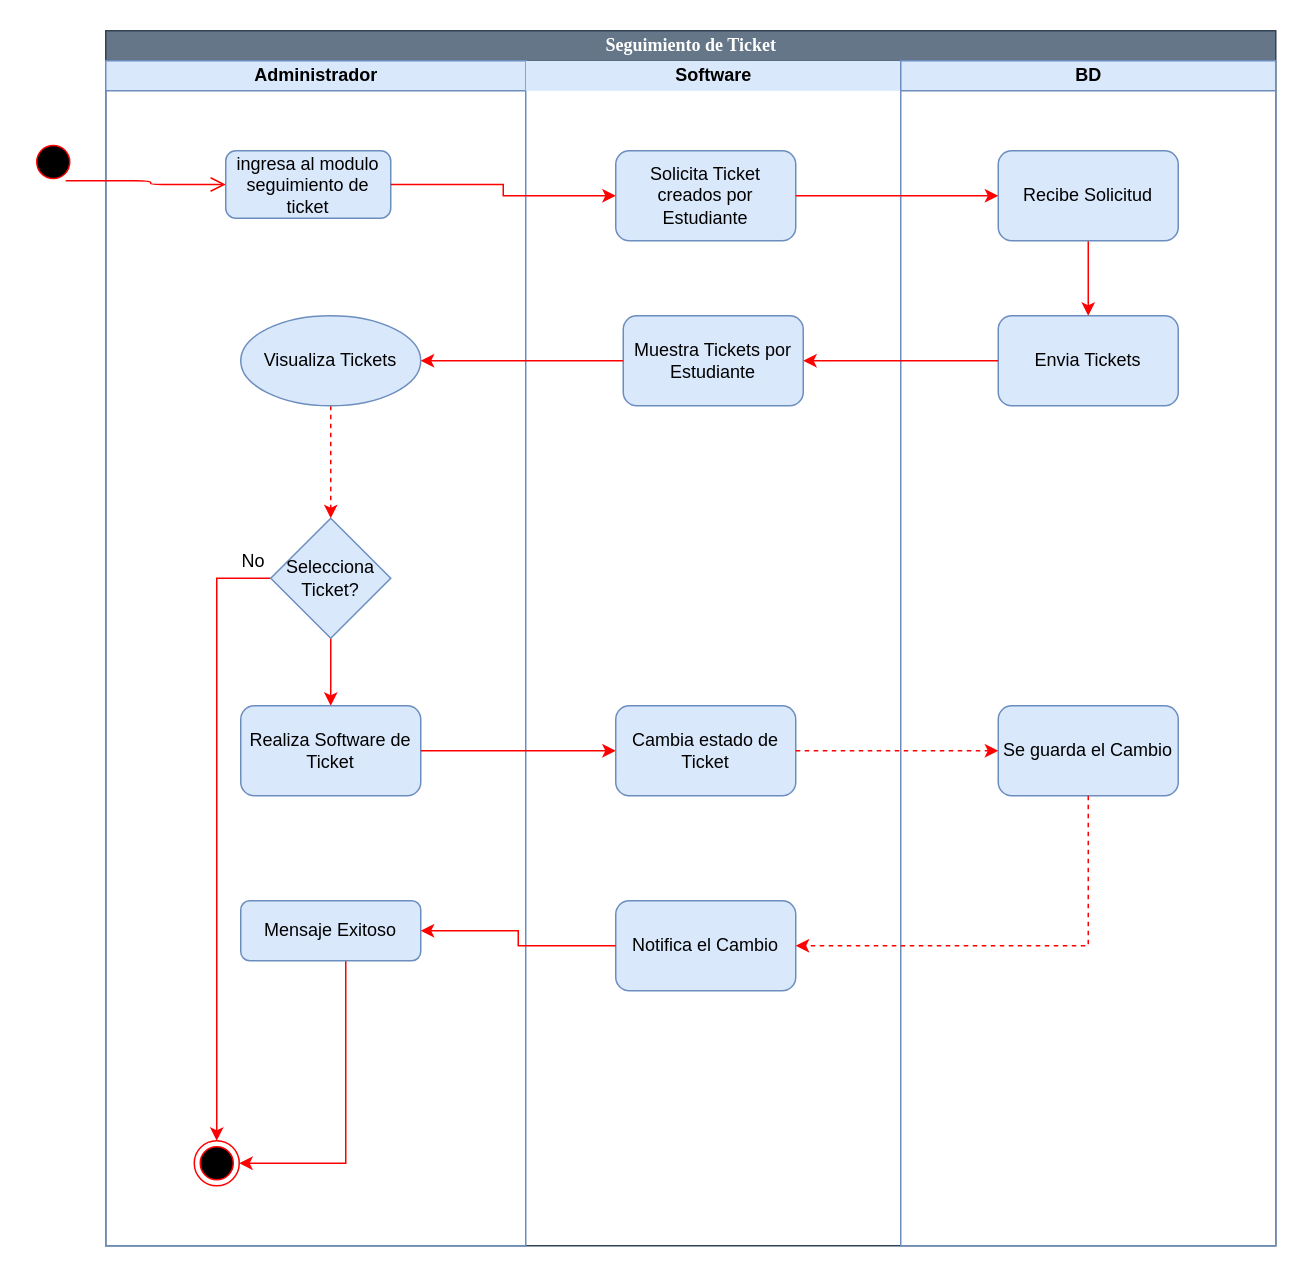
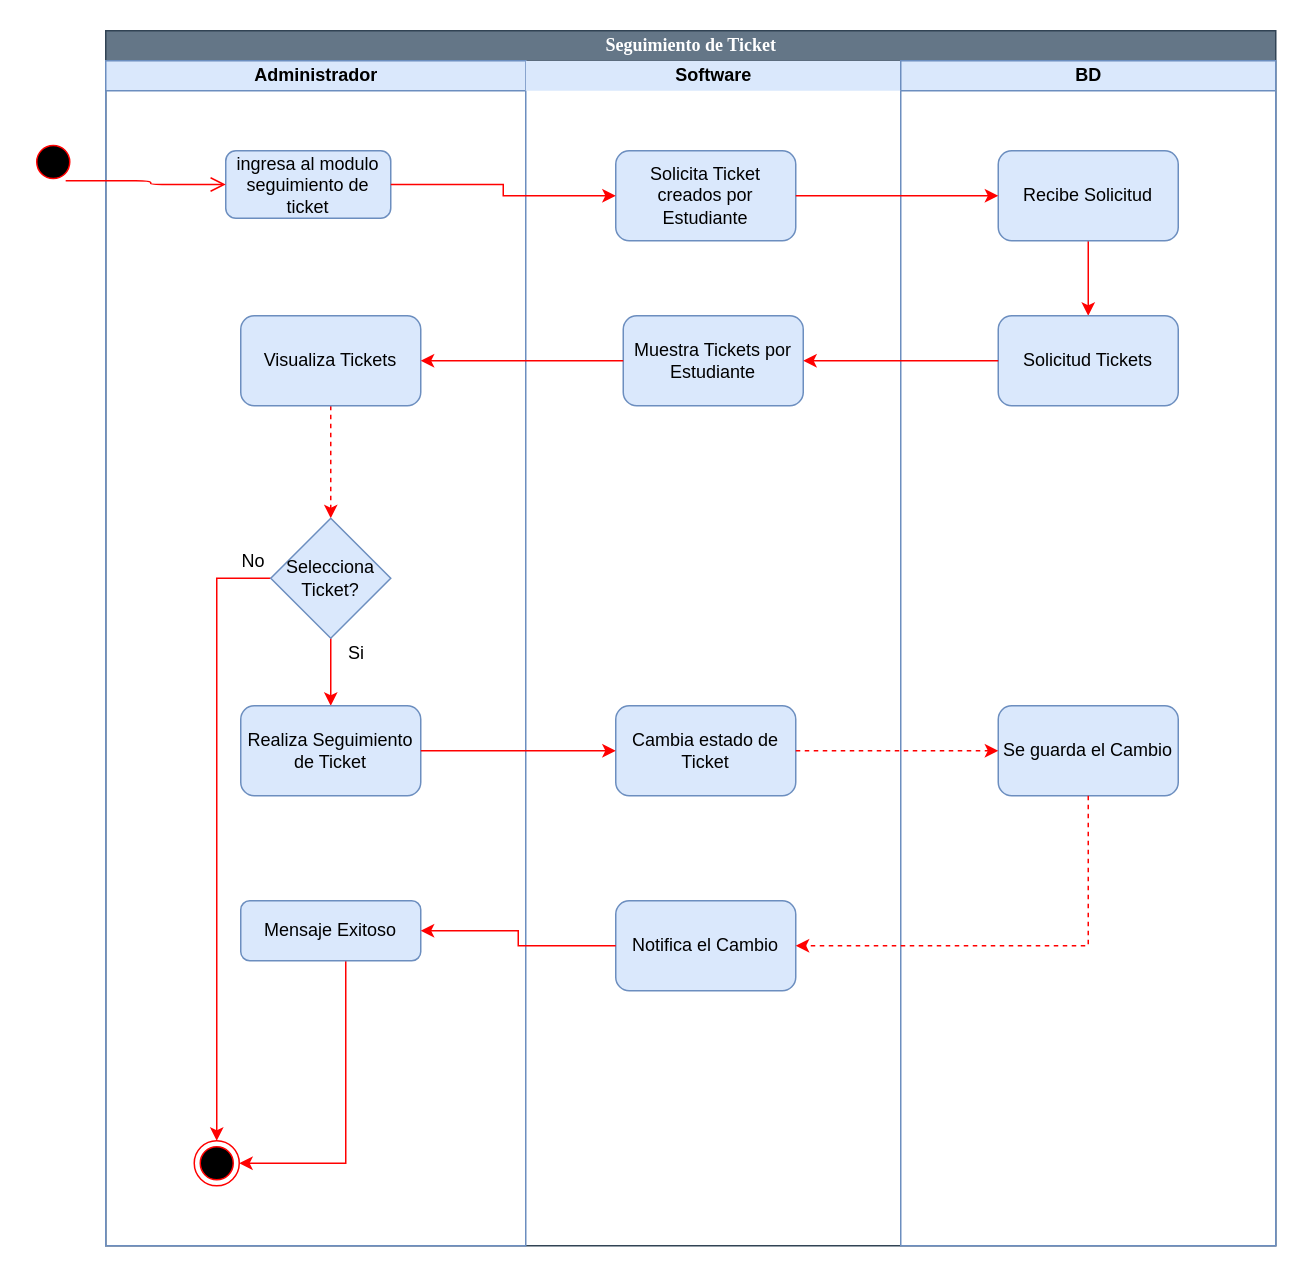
- <mxCell id="6" value="Visualiza Tickets" style="ellipse;whiteSpace=wrap;html=1;fillColor=#dae8fc;strokeColor=#6c8ebf;" vertex="1" parent="3"><mxGeometry x="90" y="170" width="120" height="60" as="geometry" /></mxCell>
+ <mxCell id="6" value="Visualiza Tickets" style="rounded=1;whiteSpace=wrap;html=1;fillColor=#dae8fc;strokeColor=#6c8ebf;" vertex="1" parent="3"><mxGeometry x="90" y="170" width="120" height="60" as="geometry" /></mxCell>
- <mxCell id="23" value="Envia Tickets" style="rounded=1;whiteSpace=wrap;html=1;fillColor=#dae8fc;strokeColor=#6c8ebf;" vertex="1" parent="20"><mxGeometry x="65" y="170" width="120" height="60" as="geometry" /></mxCell>
+ <mxCell id="23" value="Solicitud Tickets" style="rounded=1;whiteSpace=wrap;html=1;fillColor=#dae8fc;strokeColor=#6c8ebf;" vertex="1" parent="20"><mxGeometry x="65" y="170" width="120" height="60" as="geometry" /></mxCell>
+ <mxCell id="35" value="Si" style="text;html=1;resizable=0;points=[];autosize=1;align=left;verticalAlign=top;spacingTop=-4;" vertex="1" parent="1"><mxGeometry x="230" y="425" width="30" height="20" as="geometry" /></mxCell>
- <mxCell id="10" value="Realiza Software de Ticket" style="rounded=1;whiteSpace=wrap;html=1;fillColor=#dae8fc;strokeColor=#6c8ebf;" vertex="1" parent="3"><mxGeometry x="90" y="430" width="120" height="60" as="geometry" /></mxCell>
+ <mxCell id="10" value="Realiza Seguimiento de Ticket" style="rounded=1;whiteSpace=wrap;html=1;fillColor=#dae8fc;strokeColor=#6c8ebf;" vertex="1" parent="3"><mxGeometry x="90" y="430" width="120" height="60" as="geometry" /></mxCell>
